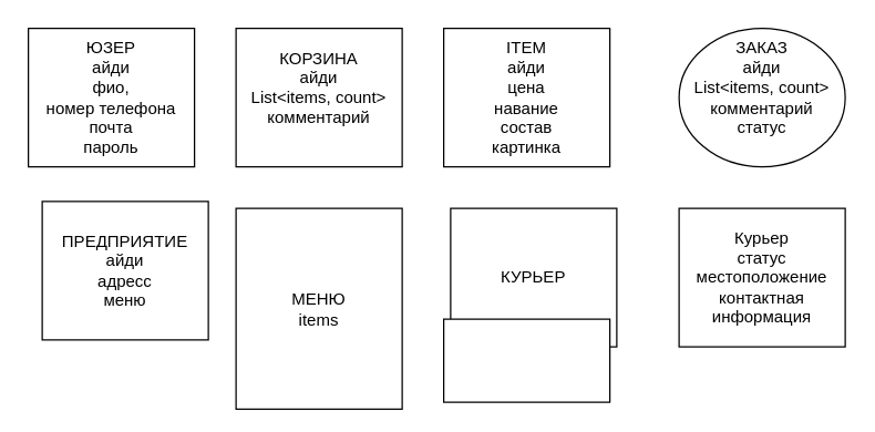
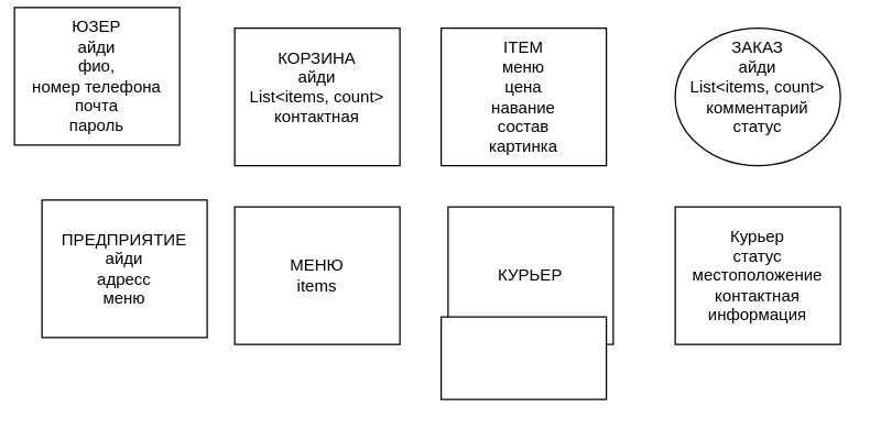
- <mxCell id="2" value="ЮЗЕР&lt;div&gt;айди&lt;/div&gt;&lt;div&gt;фио,&lt;/div&gt;&lt;div&gt;номер телефона&lt;/div&gt;&lt;div&gt;почта&lt;/div&gt;&lt;div&gt;пароль&lt;/div&gt;" style="rounded=0;whiteSpace=wrap;html=1;" vertex="1" parent="1"><mxGeometry x="20" y="20" width="120" height="100" as="geometry" /></mxCell>
+ <mxCell id="2" value="ЮЗЕР&lt;div&gt;айди&lt;/div&gt;&lt;div&gt;фио,&lt;/div&gt;&lt;div&gt;номер телефона&lt;/div&gt;&lt;div&gt;почта&lt;/div&gt;&lt;div&gt;пароль&lt;/div&gt;" style="rounded=0;whiteSpace=wrap;html=1;" vertex="1" parent="1"><mxGeometry x="10" y="5" width="120" height="100" as="geometry" /></mxCell>
- <mxCell id="3" value="&lt;div&gt;КОРЗИНА&lt;/div&gt;&lt;div&gt;айди&lt;/div&gt;&lt;div&gt;List&amp;lt;items, count&amp;gt;&lt;/div&gt;&lt;div&gt;комментарий&lt;/div&gt;&lt;div&gt;&lt;br&gt;&lt;/div&gt;" style="rounded=0;whiteSpace=wrap;html=1;" vertex="1" parent="1"><mxGeometry x="170" y="20" width="120" height="100" as="geometry" /></mxCell>
+ <mxCell id="3" value="&lt;div&gt;КОРЗИНА&lt;/div&gt;&lt;div&gt;айди&lt;/div&gt;&lt;div&gt;List&amp;lt;items, count&amp;gt;&lt;/div&gt;&lt;div&gt;контактная&lt;/div&gt;&lt;div&gt;&lt;br&gt;&lt;/div&gt;" style="rounded=0;whiteSpace=wrap;html=1;" vertex="1" parent="1"><mxGeometry x="170" y="20" width="120" height="100" as="geometry" /></mxCell>
- <mxCell id="6" value="ITEM&lt;div&gt;айди&lt;/div&gt;&lt;div&gt;цена&lt;/div&gt;&lt;div&gt;навание&lt;/div&gt;&lt;div&gt;состав&lt;/div&gt;&lt;div&gt;картинка&lt;/div&gt;" style="rounded=0;whiteSpace=wrap;html=1;" vertex="1" parent="1"><mxGeometry x="320" y="20" width="120" height="100" as="geometry" /></mxCell>
+ <mxCell id="6" value="ITEM&lt;div&gt;меню&lt;/div&gt;&lt;div&gt;цена&lt;/div&gt;&lt;div&gt;навание&lt;/div&gt;&lt;div&gt;состав&lt;/div&gt;&lt;div&gt;картинка&lt;/div&gt;" style="rounded=0;whiteSpace=wrap;html=1;" vertex="1" parent="1"><mxGeometry x="320" y="20" width="120" height="100" as="geometry" /></mxCell>
- <mxCell id="5" value="&lt;div&gt;МЕНЮ&lt;/div&gt;&lt;div&gt;items&lt;/div&gt;" style="rounded=0;whiteSpace=wrap;html=1;" vertex="1" parent="1"><mxGeometry x="170" y="150" width="120" height="145" as="geometry" /></mxCell>
+ <mxCell id="5" value="&lt;div&gt;МЕНЮ&lt;/div&gt;&lt;div&gt;items&lt;/div&gt;" style="rounded=0;whiteSpace=wrap;html=1;" vertex="1" parent="1"><mxGeometry x="170" y="150" width="120" height="100" as="geometry" /></mxCell>
